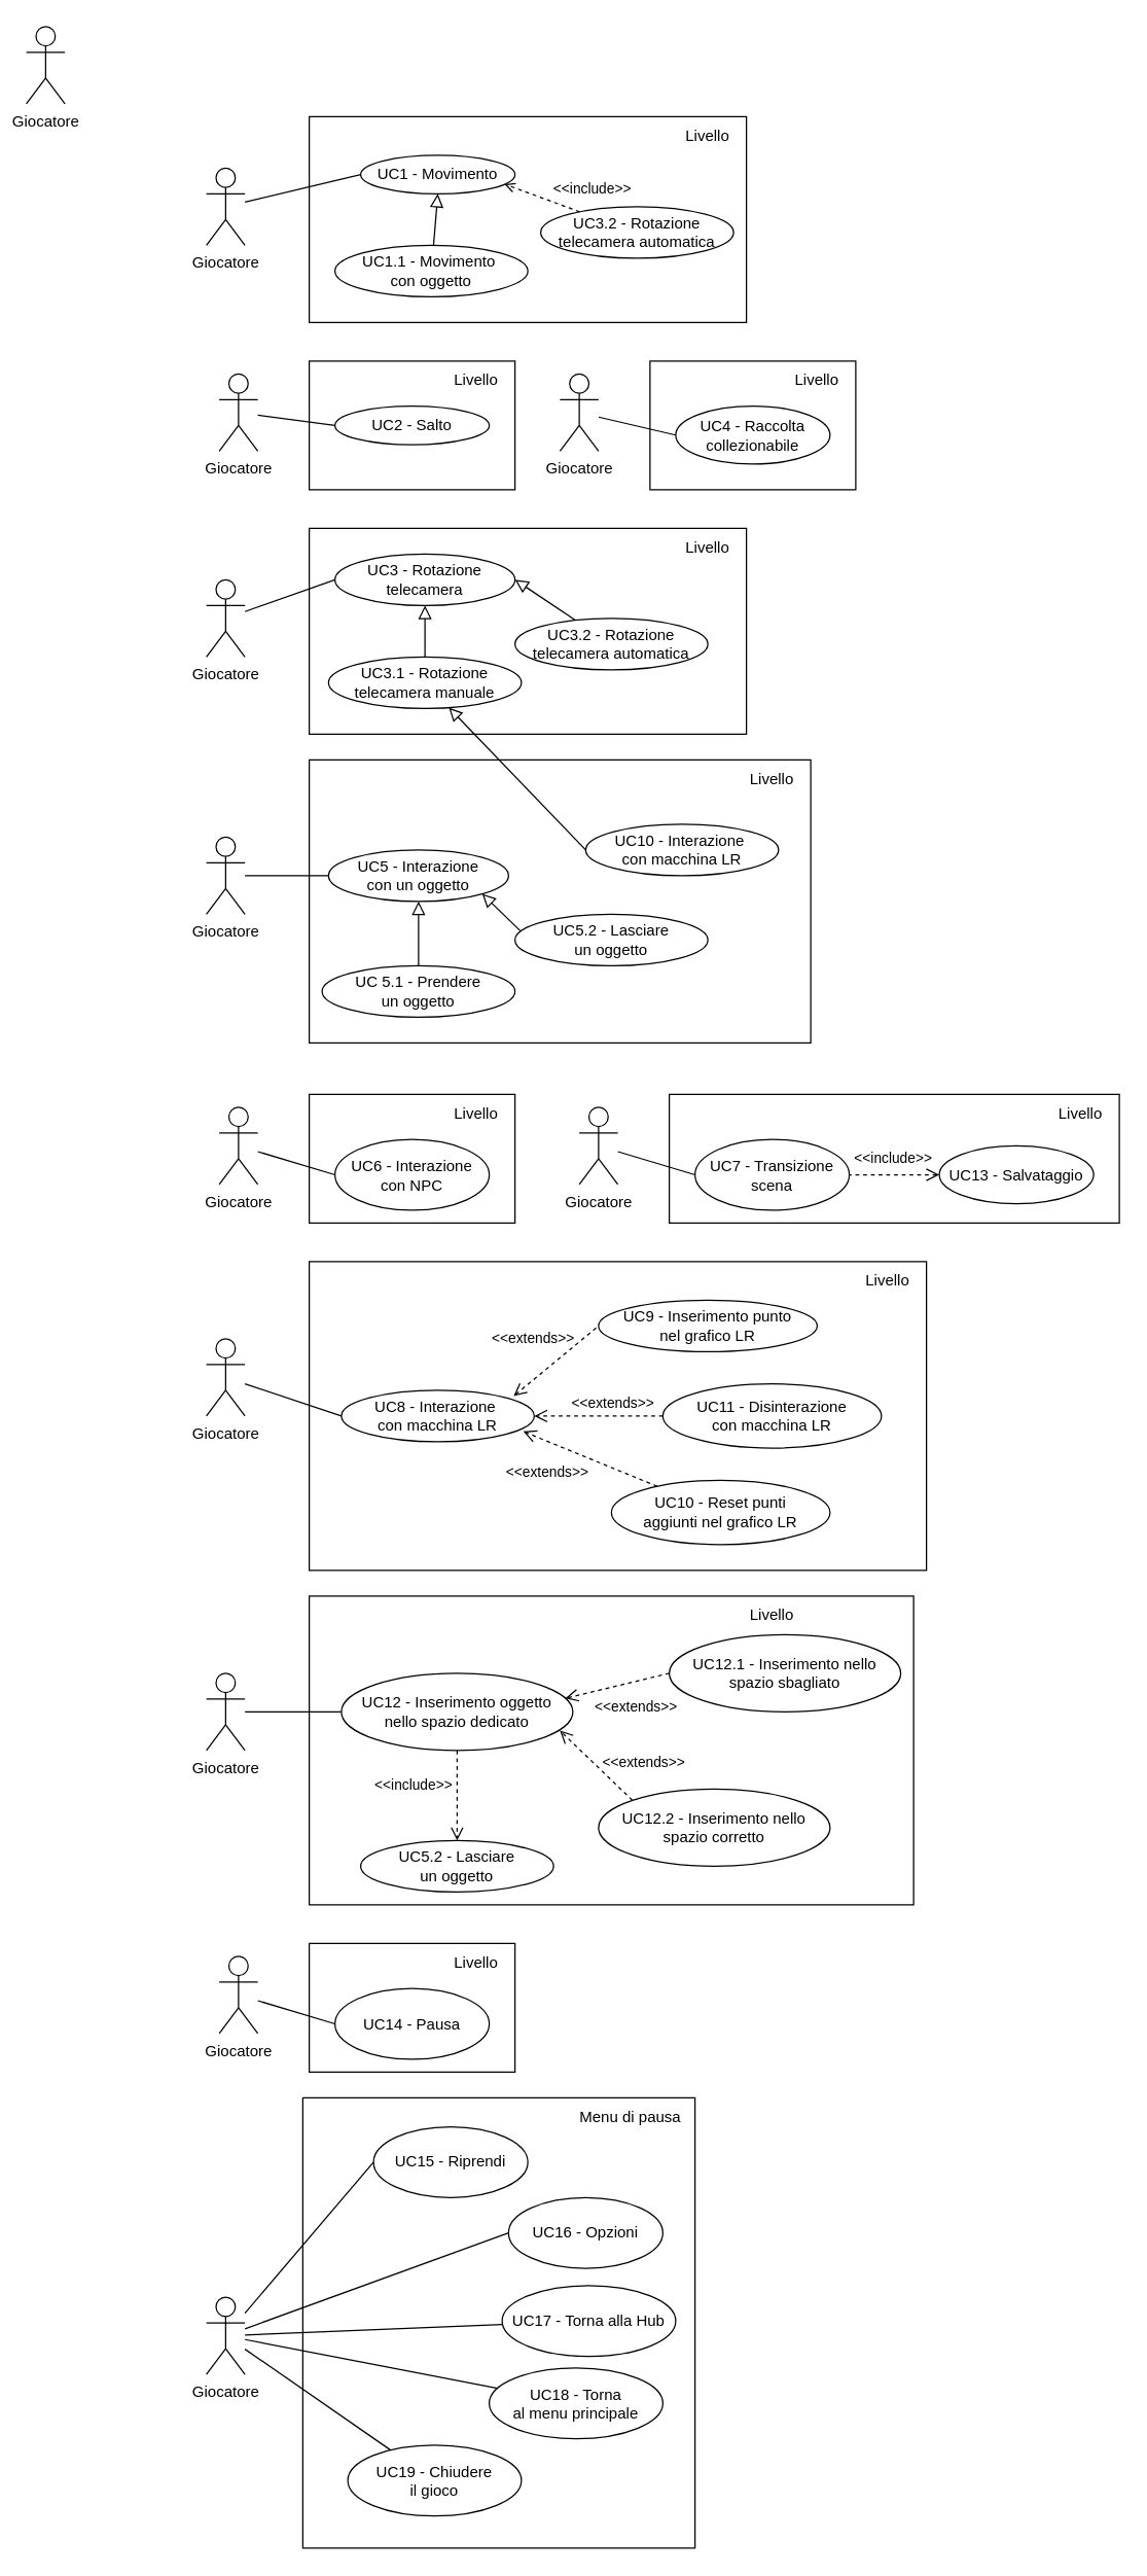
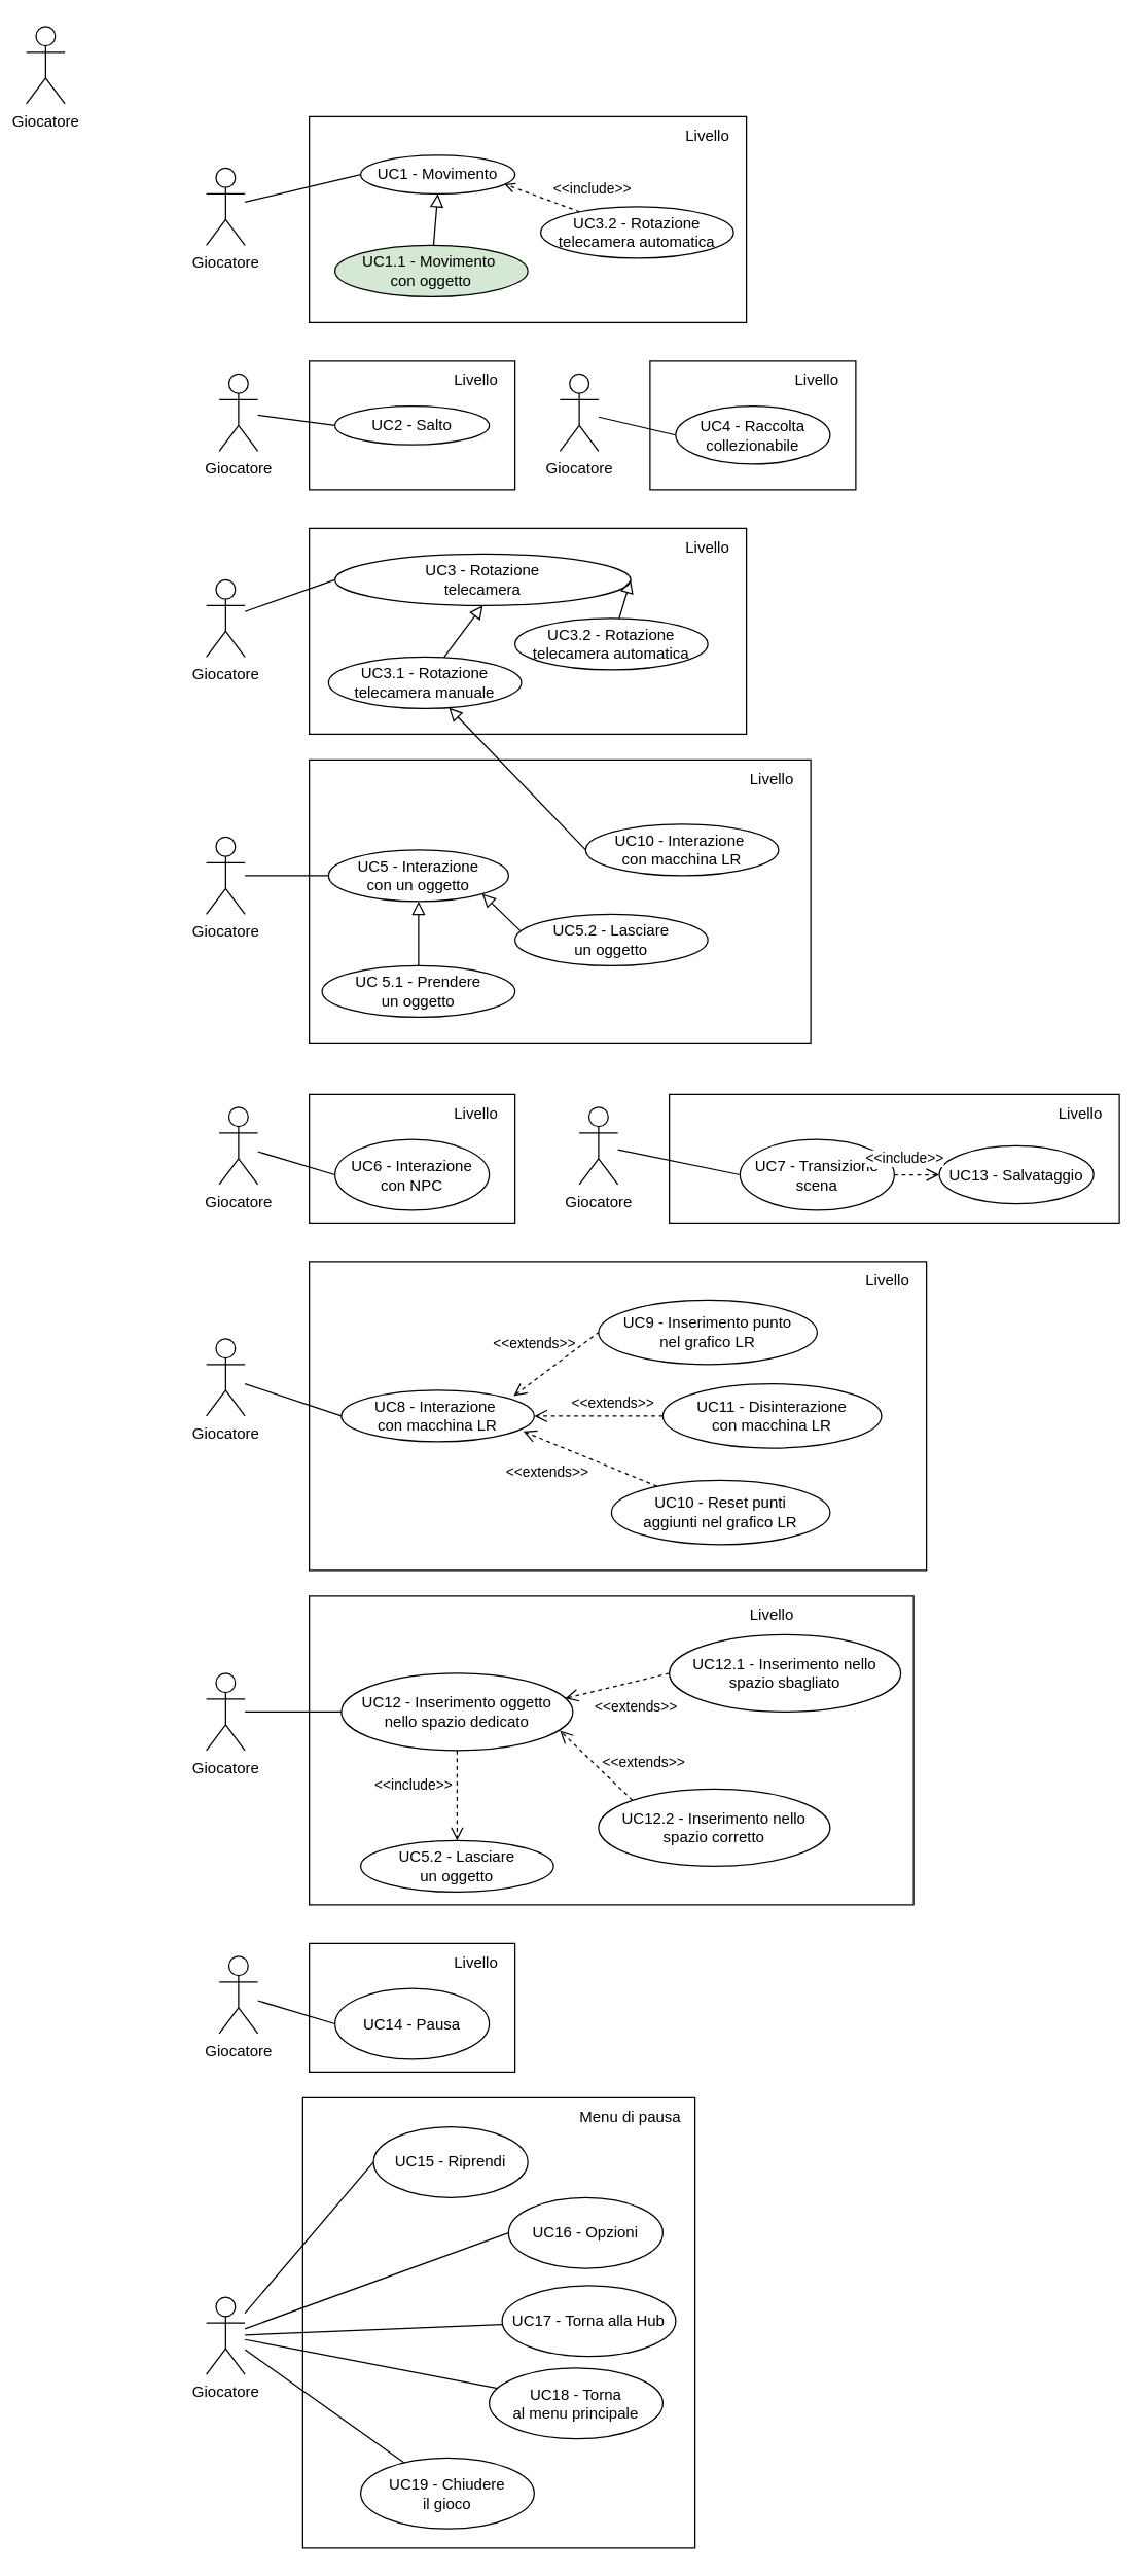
- <mxCell id="9" value="&lt;div&gt;UC1.1 - Movimento&amp;nbsp;&lt;/div&gt;&lt;div&gt;con oggetto&lt;/div&gt;" style="ellipse;whiteSpace=wrap;html=1;" parent="1" vertex="1"><mxGeometry x="260" y="190" width="150" height="40" as="geometry" /></mxCell>
+ <mxCell id="9" value="&lt;div&gt;UC1.1 - Movimento&amp;nbsp;&lt;/div&gt;&lt;div&gt;con oggetto&lt;/div&gt;" style="ellipse;whiteSpace=wrap;html=1;fillColor=#d5e8d4;" parent="1" vertex="1"><mxGeometry x="260" y="190" width="150" height="40" as="geometry" /></mxCell>
- <mxCell id="21" value="&lt;div&gt;UC3 - Rotazione&lt;/div&gt;&lt;div&gt;telecamera&lt;/div&gt;" style="ellipse;whiteSpace=wrap;html=1;" vertex="1" parent="1"><mxGeometry x="260" y="430" width="140" height="40" as="geometry" /></mxCell>
+ <mxCell id="21" value="&lt;div&gt;UC3 - Rotazione&lt;/div&gt;&lt;div&gt;telecamera&lt;/div&gt;" style="ellipse;whiteSpace=wrap;html=1;" vertex="1" parent="1"><mxGeometry x="260" y="430" width="230" height="40" as="geometry" /></mxCell>
- <mxCell id="51" value="&lt;div&gt;UC7 - Transizione&lt;/div&gt;&lt;div&gt;scena&lt;/div&gt;" style="ellipse;whiteSpace=wrap;html=1;" vertex="1" parent="1"><mxGeometry x="540" y="885" width="120" height="55" as="geometry" /></mxCell>
+ <mxCell id="51" value="&lt;div&gt;UC7 - Transizione&lt;/div&gt;&lt;div&gt;scena&lt;/div&gt;" style="ellipse;whiteSpace=wrap;html=1;" vertex="1" parent="1"><mxGeometry x="575" y="885" width="120" height="55" as="geometry" /></mxCell>
- <mxCell id="60" value="&lt;div&gt;UC9 - Inserimento punto&lt;/div&gt;&lt;div&gt;nel grafico LR&lt;/div&gt;" style="ellipse;whiteSpace=wrap;html=1;" vertex="1" parent="1"><mxGeometry x="465" y="1010" width="170" height="40" as="geometry" /></mxCell>
+ <mxCell id="60" value="&lt;div&gt;UC9 - Inserimento punto&lt;/div&gt;&lt;div&gt;nel grafico LR&lt;/div&gt;" style="ellipse;whiteSpace=wrap;html=1;" vertex="1" parent="1"><mxGeometry x="465" y="1010" width="170" height="50" as="geometry" /></mxCell>
- <mxCell id="100" value="&lt;div&gt;UC19 - Chiudere&lt;/div&gt;&lt;div&gt;il gioco&lt;/div&gt;" style="ellipse;whiteSpace=wrap;html=1;" vertex="1" parent="1"><mxGeometry x="270" y="1900" width="135" height="55" as="geometry" /></mxCell>
+ <mxCell id="100" value="&lt;div&gt;UC19 - Chiudere&lt;/div&gt;&lt;div&gt;il gioco&lt;/div&gt;" style="ellipse;whiteSpace=wrap;html=1;" vertex="1" parent="1"><mxGeometry x="280" y="1910" width="135" height="55" as="geometry" /></mxCell>
